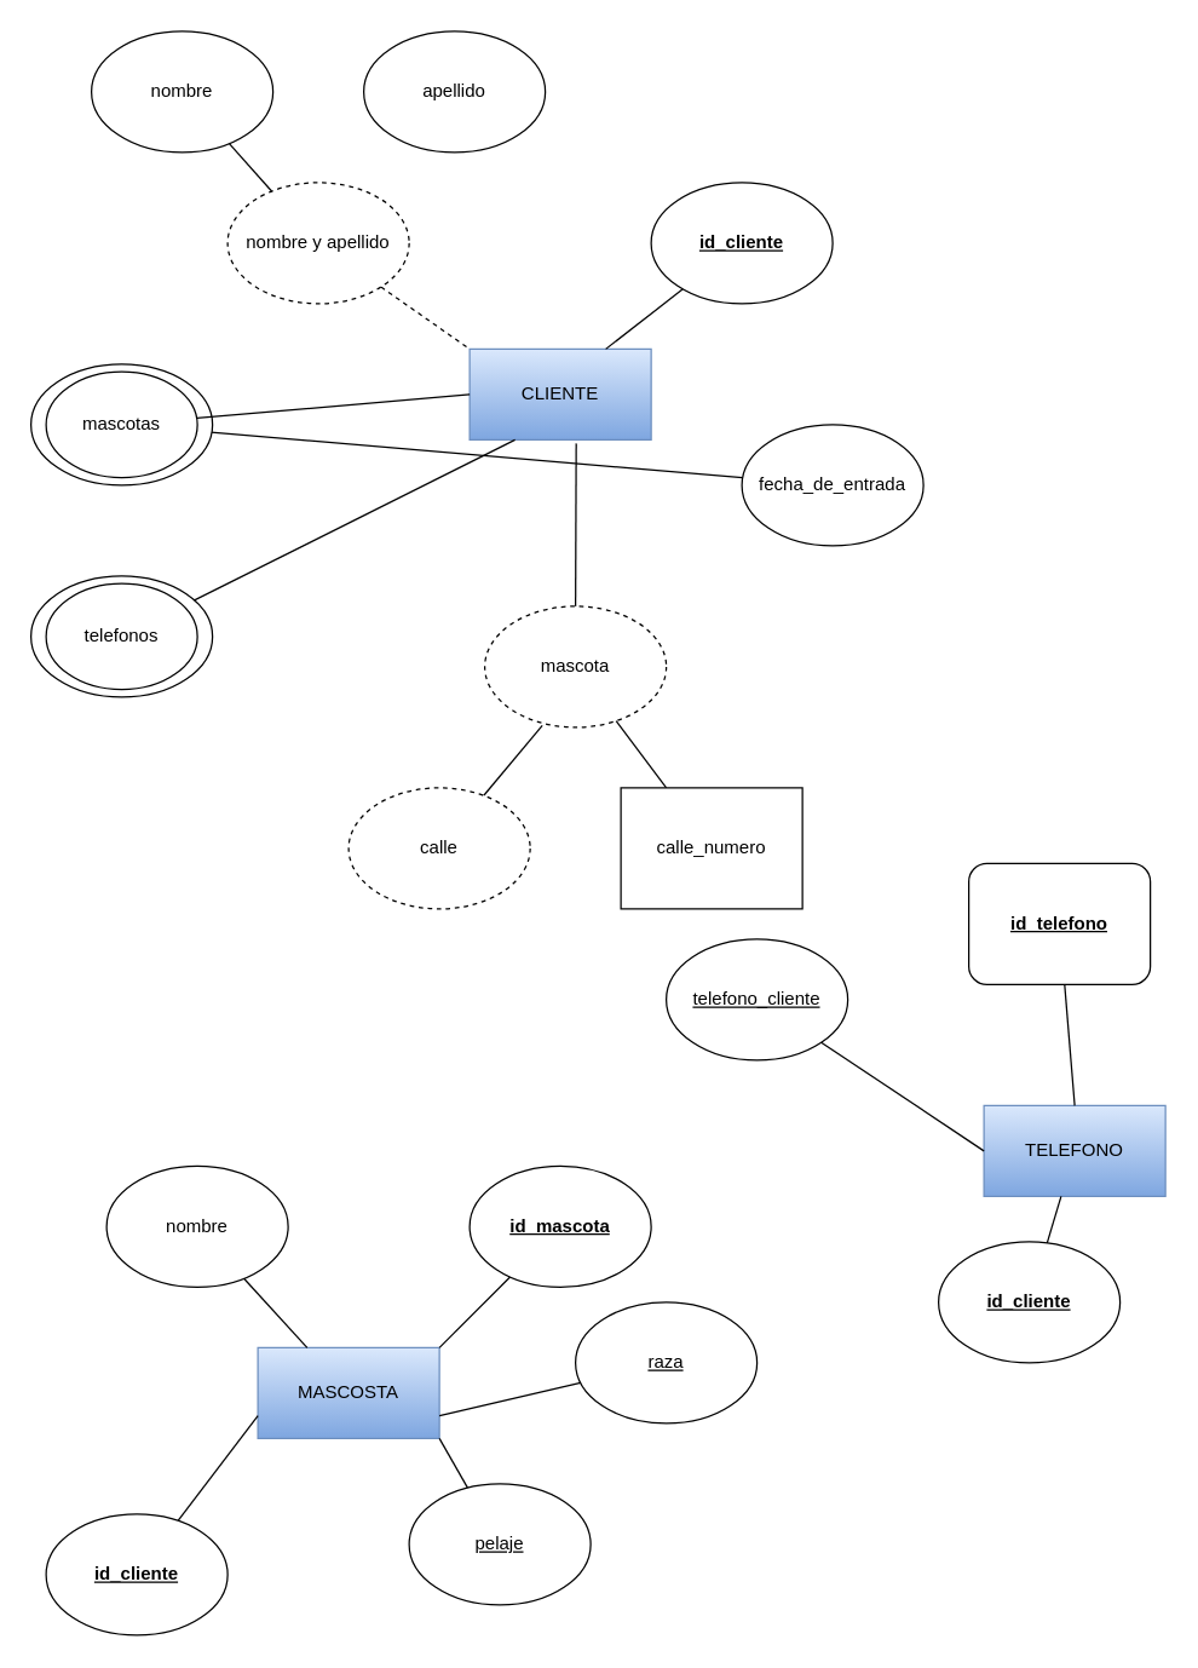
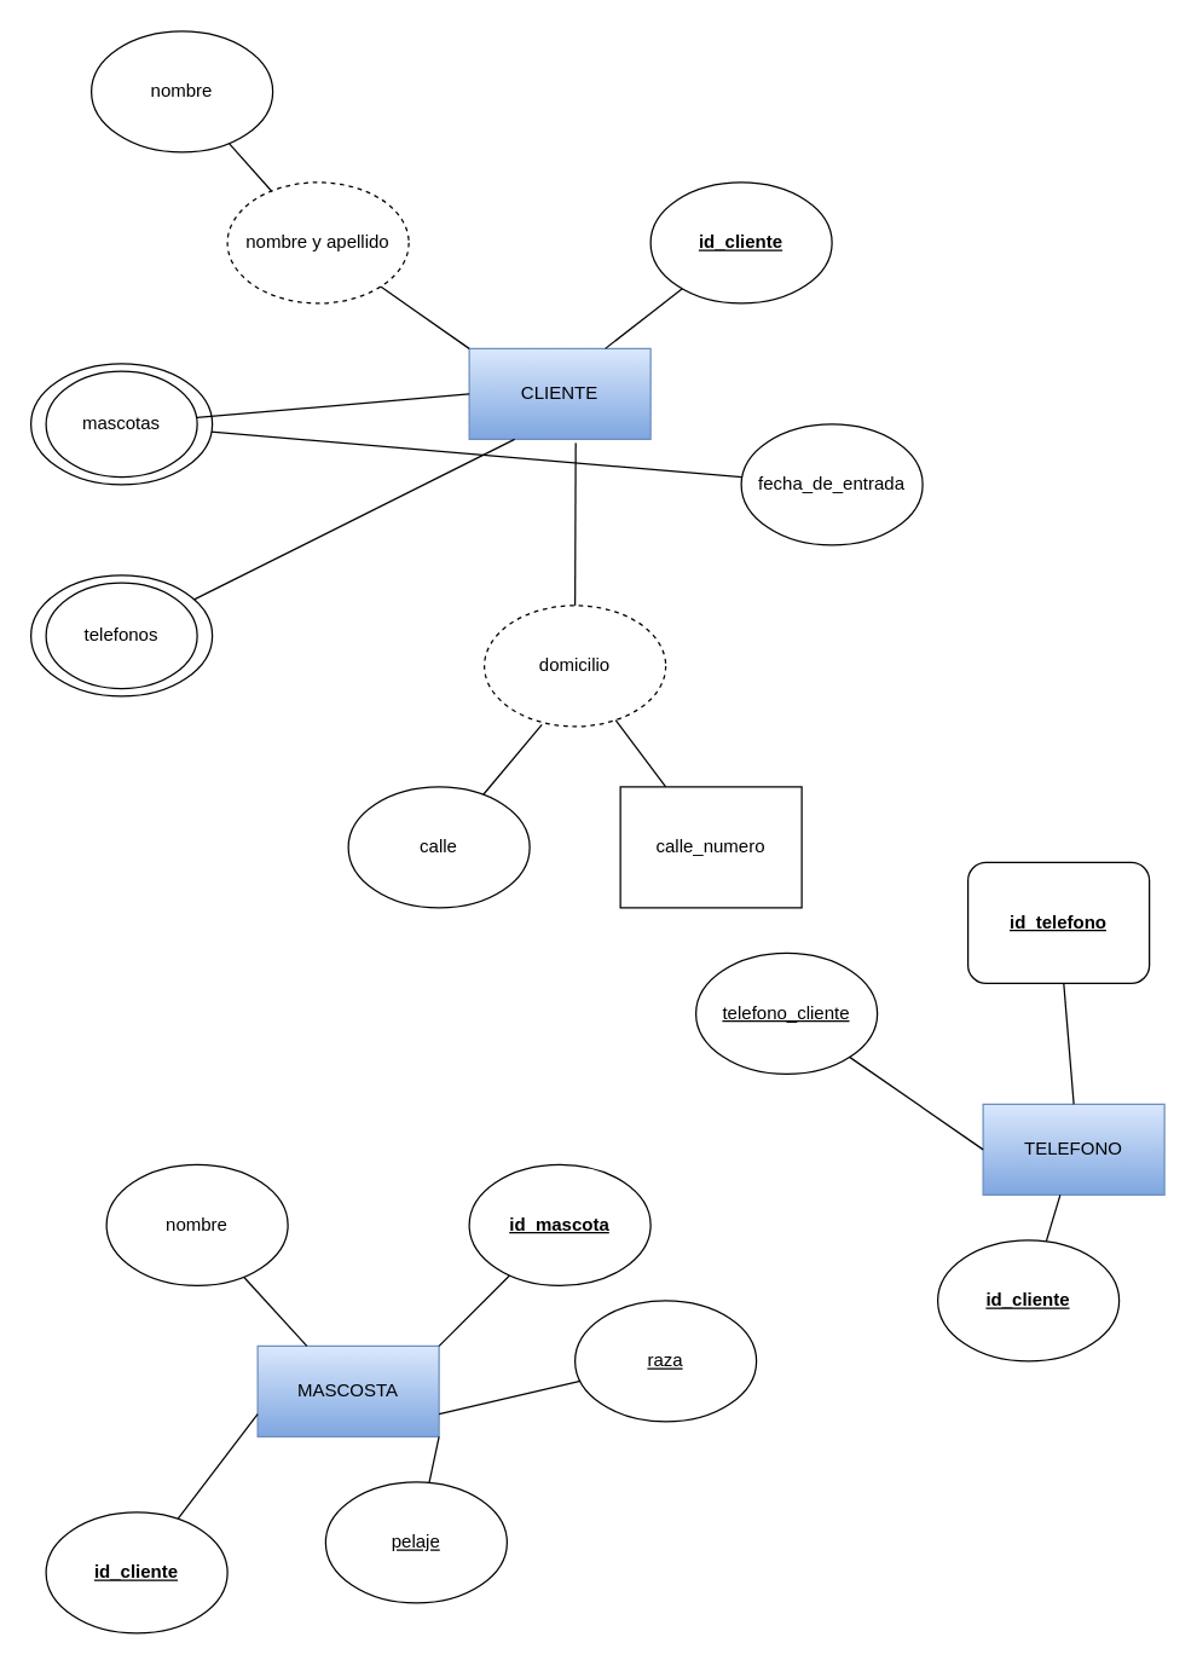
- <mxCell id="7" value="apellido" style="ellipse;whiteSpace=wrap;html=1;" vertex="1" parent="1"><mxGeometry x="240" y="20" width="120" height="80" as="geometry" /></mxCell>
- <mxCell id="3" style="rounded=0;orthogonalLoop=1;jettySize=auto;html=1;entryX=0;entryY=0;entryDx=0;entryDy=0;endArrow=none;endFill=0;dashed=1;" edge="1" parent="1" source="4" target="2"><mxGeometry relative="1" as="geometry" /></mxCell>
+ <mxCell id="3" style="rounded=0;orthogonalLoop=1;jettySize=auto;html=1;entryX=0;entryY=0;entryDx=0;entryDy=0;endArrow=none;endFill=0;" edge="1" parent="1" source="4" target="2"><mxGeometry relative="1" as="geometry" /></mxCell>
- <mxCell id="14" value="mascota" style="ellipse;whiteSpace=wrap;html=1;dashed=1;" vertex="1" parent="1"><mxGeometry x="320" y="400" width="120" height="80" as="geometry" /></mxCell>
+ <mxCell id="14" value="domicilio" style="ellipse;whiteSpace=wrap;html=1;dashed=1;" vertex="1" parent="1"><mxGeometry x="320" y="400" width="120" height="80" as="geometry" /></mxCell>
- <mxCell id="17" value="calle" style="ellipse;whiteSpace=wrap;html=1;dashed=1;" vertex="1" parent="1"><mxGeometry x="230" y="520" width="120" height="80" as="geometry" /></mxCell>
+ <mxCell id="17" value="calle" style="ellipse;whiteSpace=wrap;html=1;" vertex="1" parent="1"><mxGeometry x="230" y="520" width="120" height="80" as="geometry" /></mxCell>
- <mxCell id="40" value="&lt;span style=&quot;font-weight: normal;&quot;&gt;telefono_cliente&lt;/span&gt;" style="ellipse;whiteSpace=wrap;html=1;fontStyle=5" vertex="1" parent="1"><mxGeometry x="440" y="620" width="120" height="80" as="geometry" /></mxCell>
+ <mxCell id="40" value="&lt;span style=&quot;font-weight: normal;&quot;&gt;telefono_cliente&lt;/span&gt;" style="ellipse;whiteSpace=wrap;html=1;fontStyle=5" vertex="1" parent="1"><mxGeometry x="460" y="630" width="120" height="80" as="geometry" /></mxCell>
- <mxCell id="35" value="&lt;span style=&quot;font-weight: normal;&quot;&gt;pelaje&lt;/span&gt;" style="ellipse;whiteSpace=wrap;html=1;fontStyle=5" vertex="1" parent="1"><mxGeometry x="270" y="980" width="120" height="80" as="geometry" /></mxCell>
+ <mxCell id="35" value="&lt;span style=&quot;font-weight: normal;&quot;&gt;pelaje&lt;/span&gt;" style="ellipse;whiteSpace=wrap;html=1;fontStyle=5" vertex="1" parent="1"><mxGeometry x="215" y="980" width="120" height="80" as="geometry" /></mxCell>
